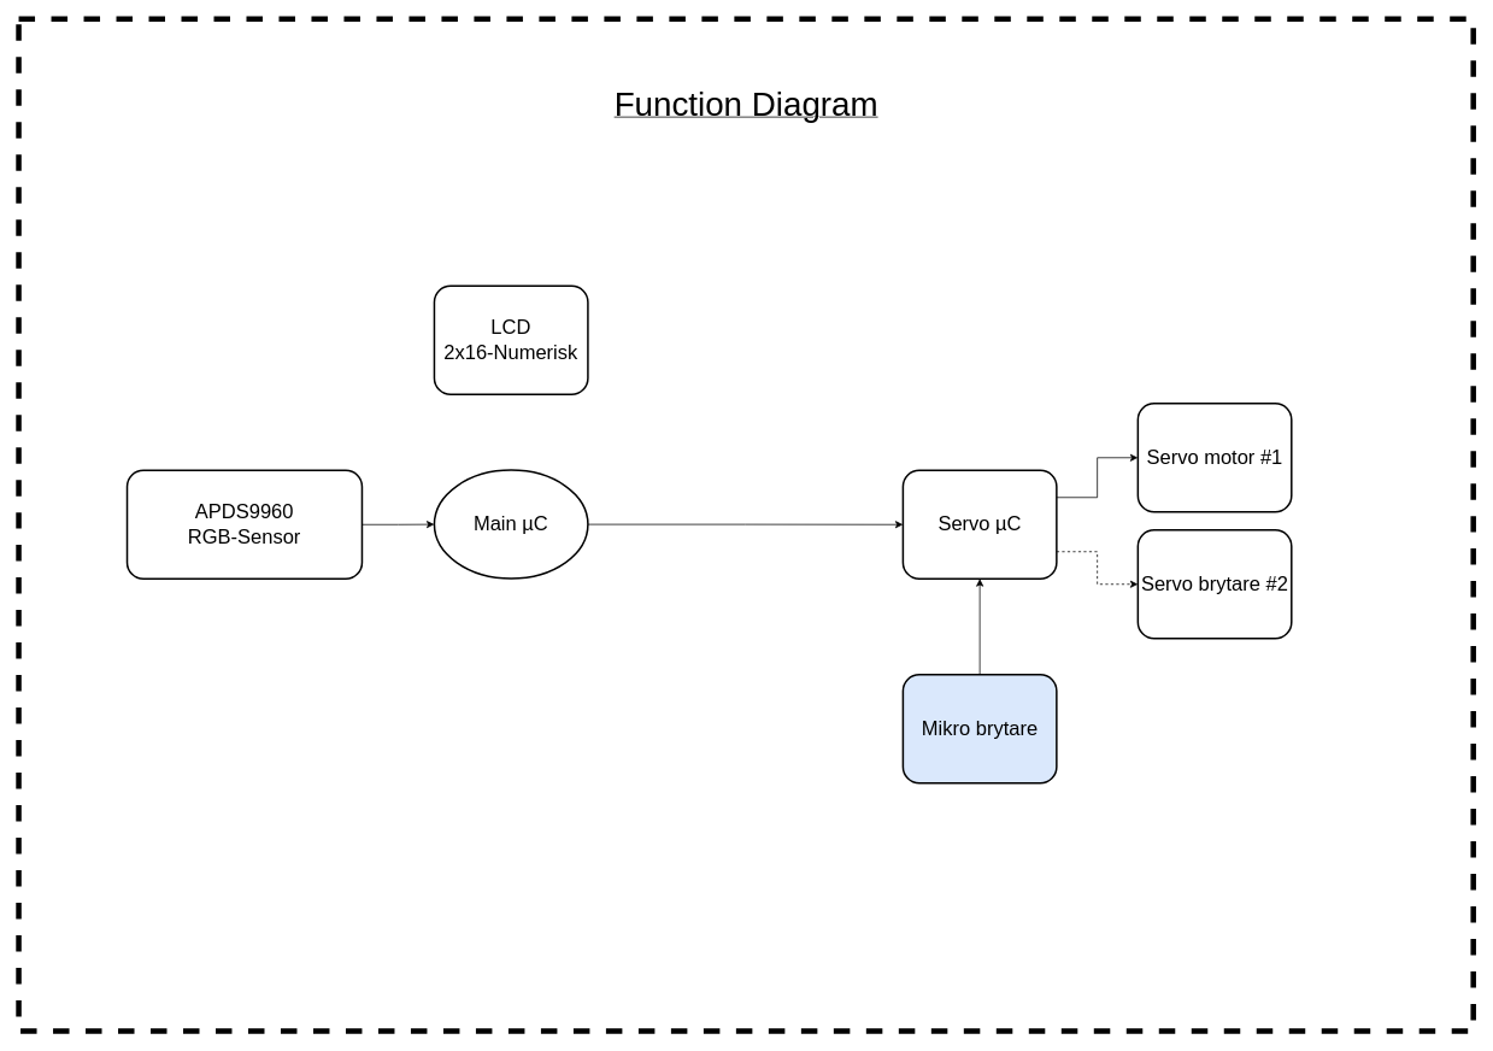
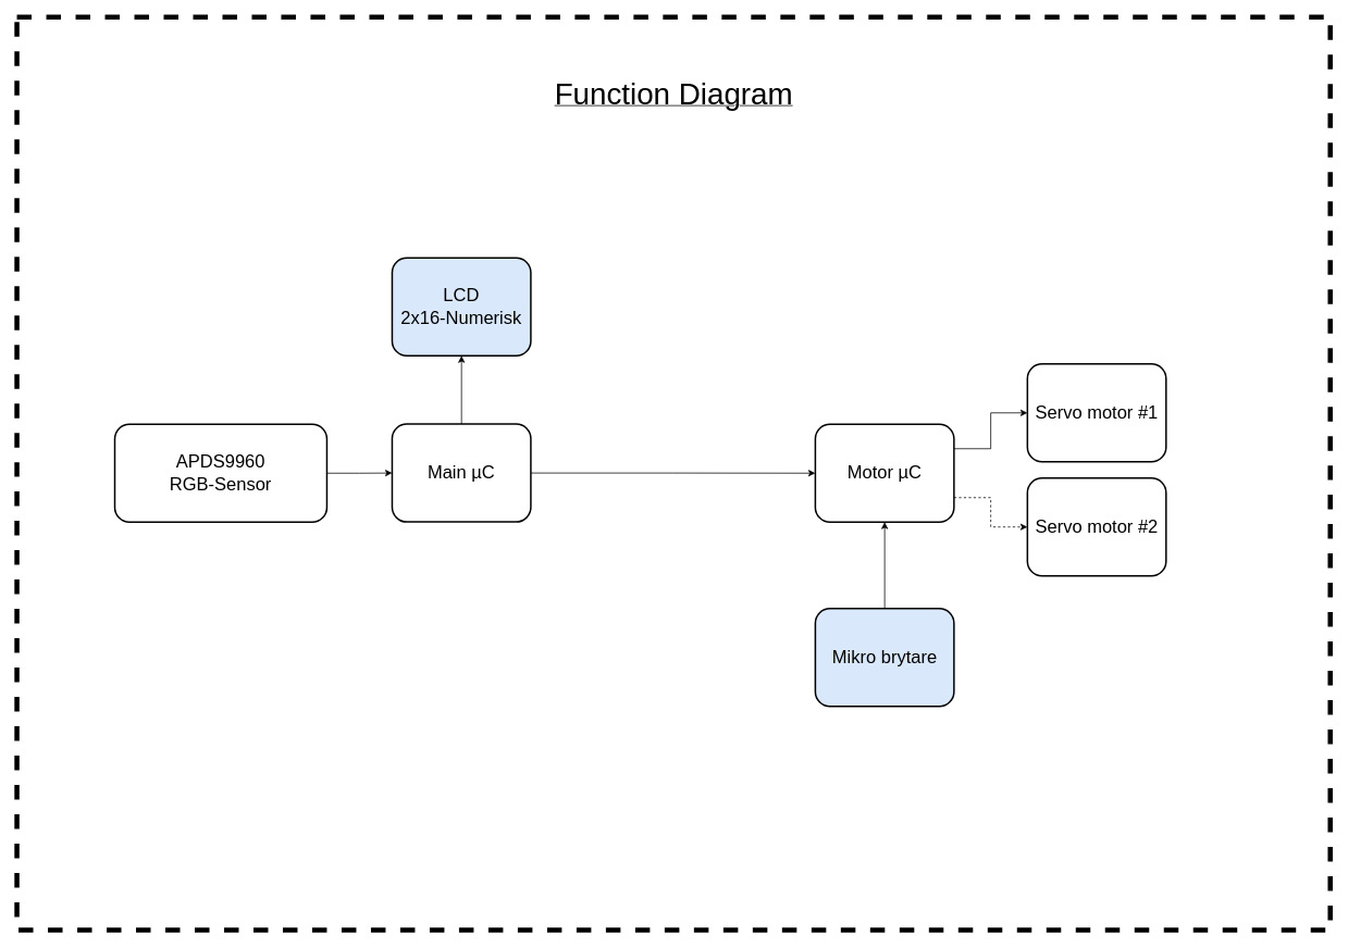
- <mxCell id="16" value="&lt;font style=&quot;font-size: 22px&quot;&gt;LCD&lt;br&gt;2x16-Numerisk&lt;br&gt;&lt;/font&gt;" style="rounded=1;whiteSpace=wrap;html=1;strokeWidth=2;" vertex="1" parent="1"><mxGeometry x="480" y="316" width="170" height="120" as="geometry" /></mxCell>
+ <mxCell id="16" value="&lt;font style=&quot;font-size: 22px&quot;&gt;LCD&lt;br&gt;2x16-Numerisk&lt;br&gt;&lt;/font&gt;" style="rounded=1;whiteSpace=wrap;html=1;strokeWidth=2;fillColor=#dae8fc;" vertex="1" parent="1"><mxGeometry x="480" y="316" width="170" height="120" as="geometry" /></mxCell>
+ <mxCell id="5" style="edgeStyle=orthogonalEdgeStyle;rounded=0;orthogonalLoop=1;jettySize=auto;html=1;exitX=0.5;exitY=0;exitDx=0;exitDy=0;entryX=0.5;entryY=1;entryDx=0;entryDy=0;" edge="1" parent="1" source="6" target="16"><mxGeometry relative="1" as="geometry" /></mxCell>
- <mxCell id="6" value="&lt;font style=&quot;font-size: 22px&quot;&gt;Main µC&lt;/font&gt;" style="ellipse;whiteSpace=wrap;html=1;strokeWidth=2;" vertex="1" parent="1"><mxGeometry x="480" y="519.81" width="170" height="120" as="geometry" /></mxCell>
+ <mxCell id="6" value="&lt;font style=&quot;font-size: 22px&quot;&gt;Main µC&lt;/font&gt;" style="rounded=1;whiteSpace=wrap;html=1;strokeWidth=2;" vertex="1" parent="1"><mxGeometry x="480" y="519.81" width="170" height="120" as="geometry" /></mxCell>
- <mxCell id="9" value="&lt;font style=&quot;font-size: 22px&quot;&gt;Servo µC&lt;/font&gt;" style="rounded=1;whiteSpace=wrap;html=1;strokeWidth=2;" vertex="1" parent="1"><mxGeometry x="998.75" y="520" width="170" height="120" as="geometry" /></mxCell>
+ <mxCell id="9" value="&lt;font style=&quot;font-size: 22px&quot;&gt;Motor µC&lt;/font&gt;" style="rounded=1;whiteSpace=wrap;html=1;strokeWidth=2;" vertex="1" parent="1"><mxGeometry x="998.75" y="520" width="170" height="120" as="geometry" /></mxCell>
- <mxCell id="11" value="&lt;font style=&quot;font-size: 22px&quot;&gt;Servo brytare #2&lt;/font&gt;" style="rounded=1;whiteSpace=wrap;html=1;strokeWidth=2;" vertex="1" parent="1"><mxGeometry x="1258.75" y="586" width="170" height="120" as="geometry" /></mxCell>
+ <mxCell id="11" value="&lt;font style=&quot;font-size: 22px&quot;&gt;Servo motor #2&lt;/font&gt;" style="rounded=1;whiteSpace=wrap;html=1;strokeWidth=2;" vertex="1" parent="1"><mxGeometry x="1258.75" y="586" width="170" height="120" as="geometry" /></mxCell>
